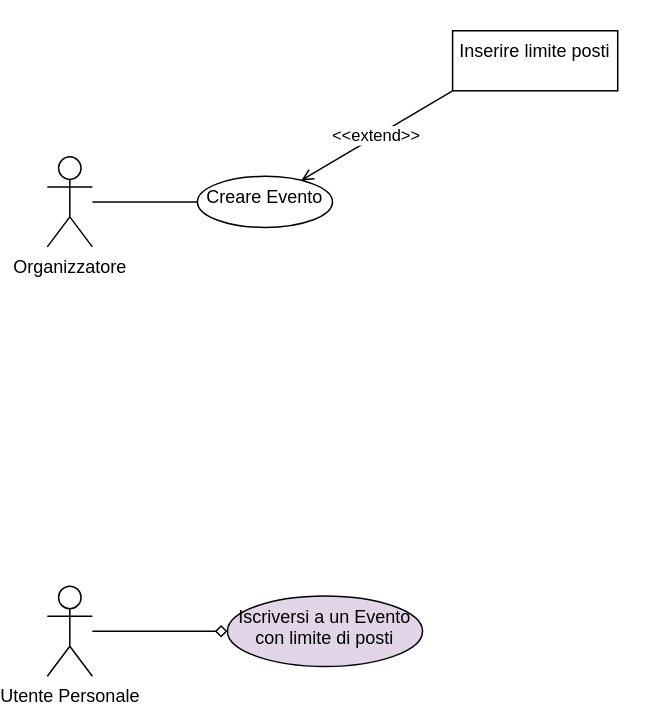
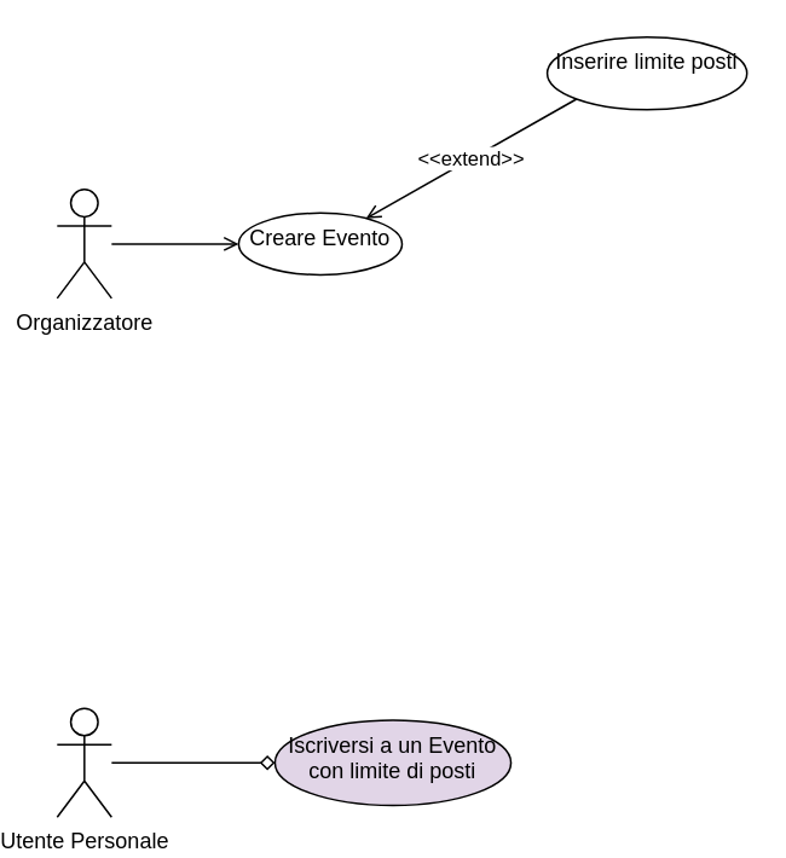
- <mxCell id="6" value="Inserire limite posti" style="whiteSpace=wrap;html=1;verticalAlign=top;rounded=0;" vertex="1" parent="1"><mxGeometry x="290" y="20" width="110" height="40" as="geometry" /></mxCell>
+ <mxCell id="6" value="Inserire limite posti" style="ellipse;whiteSpace=wrap;html=1;verticalAlign=top;" vertex="1" parent="1"><mxGeometry x="290" y="20" width="110" height="40" as="geometry" /></mxCell>
- <mxCell id="2" value="" style="rounded=0;orthogonalLoop=1;jettySize=auto;html=1;endArrow=none;endFill=0;" edge="1" parent="1" source="3" target="5"><mxGeometry relative="1" as="geometry" /></mxCell>
+ <mxCell id="2" value="" style="rounded=0;orthogonalLoop=1;jettySize=auto;html=1;endArrow=open;endFill=0;" edge="1" parent="1" source="3" target="5"><mxGeometry relative="1" as="geometry" /></mxCell>
